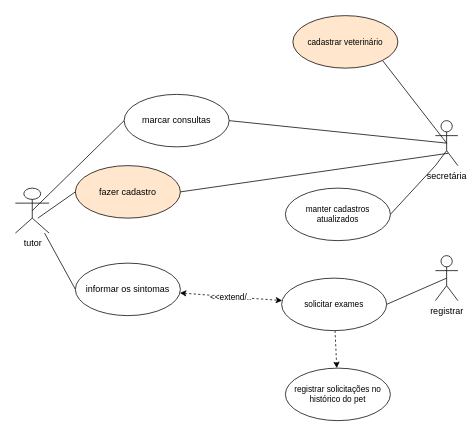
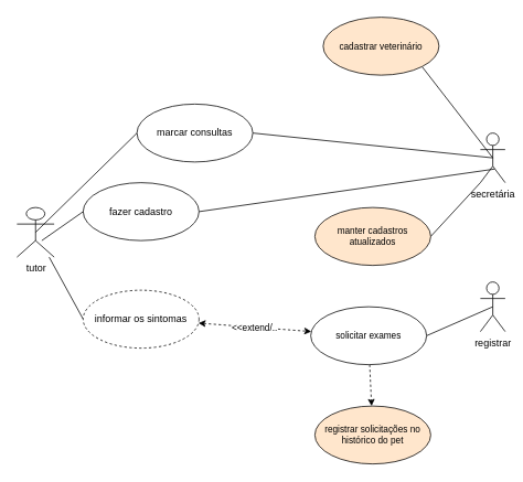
- <mxCell id="11" value="fazer cadastro" style="ellipse;whiteSpace=wrap;html=1;fillColor=#ffe6cc;" vertex="1" parent="1"><mxGeometry x="100" y="220" width="140" height="70" as="geometry" /></mxCell>
+ <mxCell id="11" value="fazer cadastro" style="ellipse;whiteSpace=wrap;html=1;" vertex="1" parent="1"><mxGeometry x="100" y="220" width="140" height="70" as="geometry" /></mxCell>
- <mxCell id="17" value="manter cadastros atualizados" style="ellipse;whiteSpace=wrap;html=1;fontFamily=Helvetica;fontSize=11;fontColor=default;" vertex="1" parent="1"><mxGeometry x="380" y="250" width="140" height="70" as="geometry" /></mxCell>
+ <mxCell id="17" value="manter cadastros atualizados" style="ellipse;whiteSpace=wrap;html=1;fontFamily=Helvetica;fontSize=11;fontColor=default;fillColor=#ffe6cc;" vertex="1" parent="1"><mxGeometry x="380" y="250" width="140" height="70" as="geometry" /></mxCell>
- <mxCell id="14" value="informar os sintomas" style="ellipse;whiteSpace=wrap;html=1;" vertex="1" parent="1"><mxGeometry x="100" y="350" width="140" height="70" as="geometry" /></mxCell>
+ <mxCell id="14" value="informar os sintomas" style="ellipse;whiteSpace=wrap;html=1;dashed=1;" vertex="1" parent="1"><mxGeometry x="100" y="350" width="140" height="70" as="geometry" /></mxCell>
- <mxCell id="21" value="registrar solicitações no histórico do pet" style="ellipse;whiteSpace=wrap;html=1;fontFamily=Helvetica;fontSize=11;fontColor=default;" vertex="1" parent="1"><mxGeometry x="380" y="490" width="140" height="70" as="geometry" /></mxCell>
+ <mxCell id="21" value="registrar solicitações no histórico do pet" style="ellipse;whiteSpace=wrap;html=1;fontFamily=Helvetica;fontSize=11;fontColor=default;fillColor=#ffe6cc;" vertex="1" parent="1"><mxGeometry x="380" y="490" width="140" height="70" as="geometry" /></mxCell>
